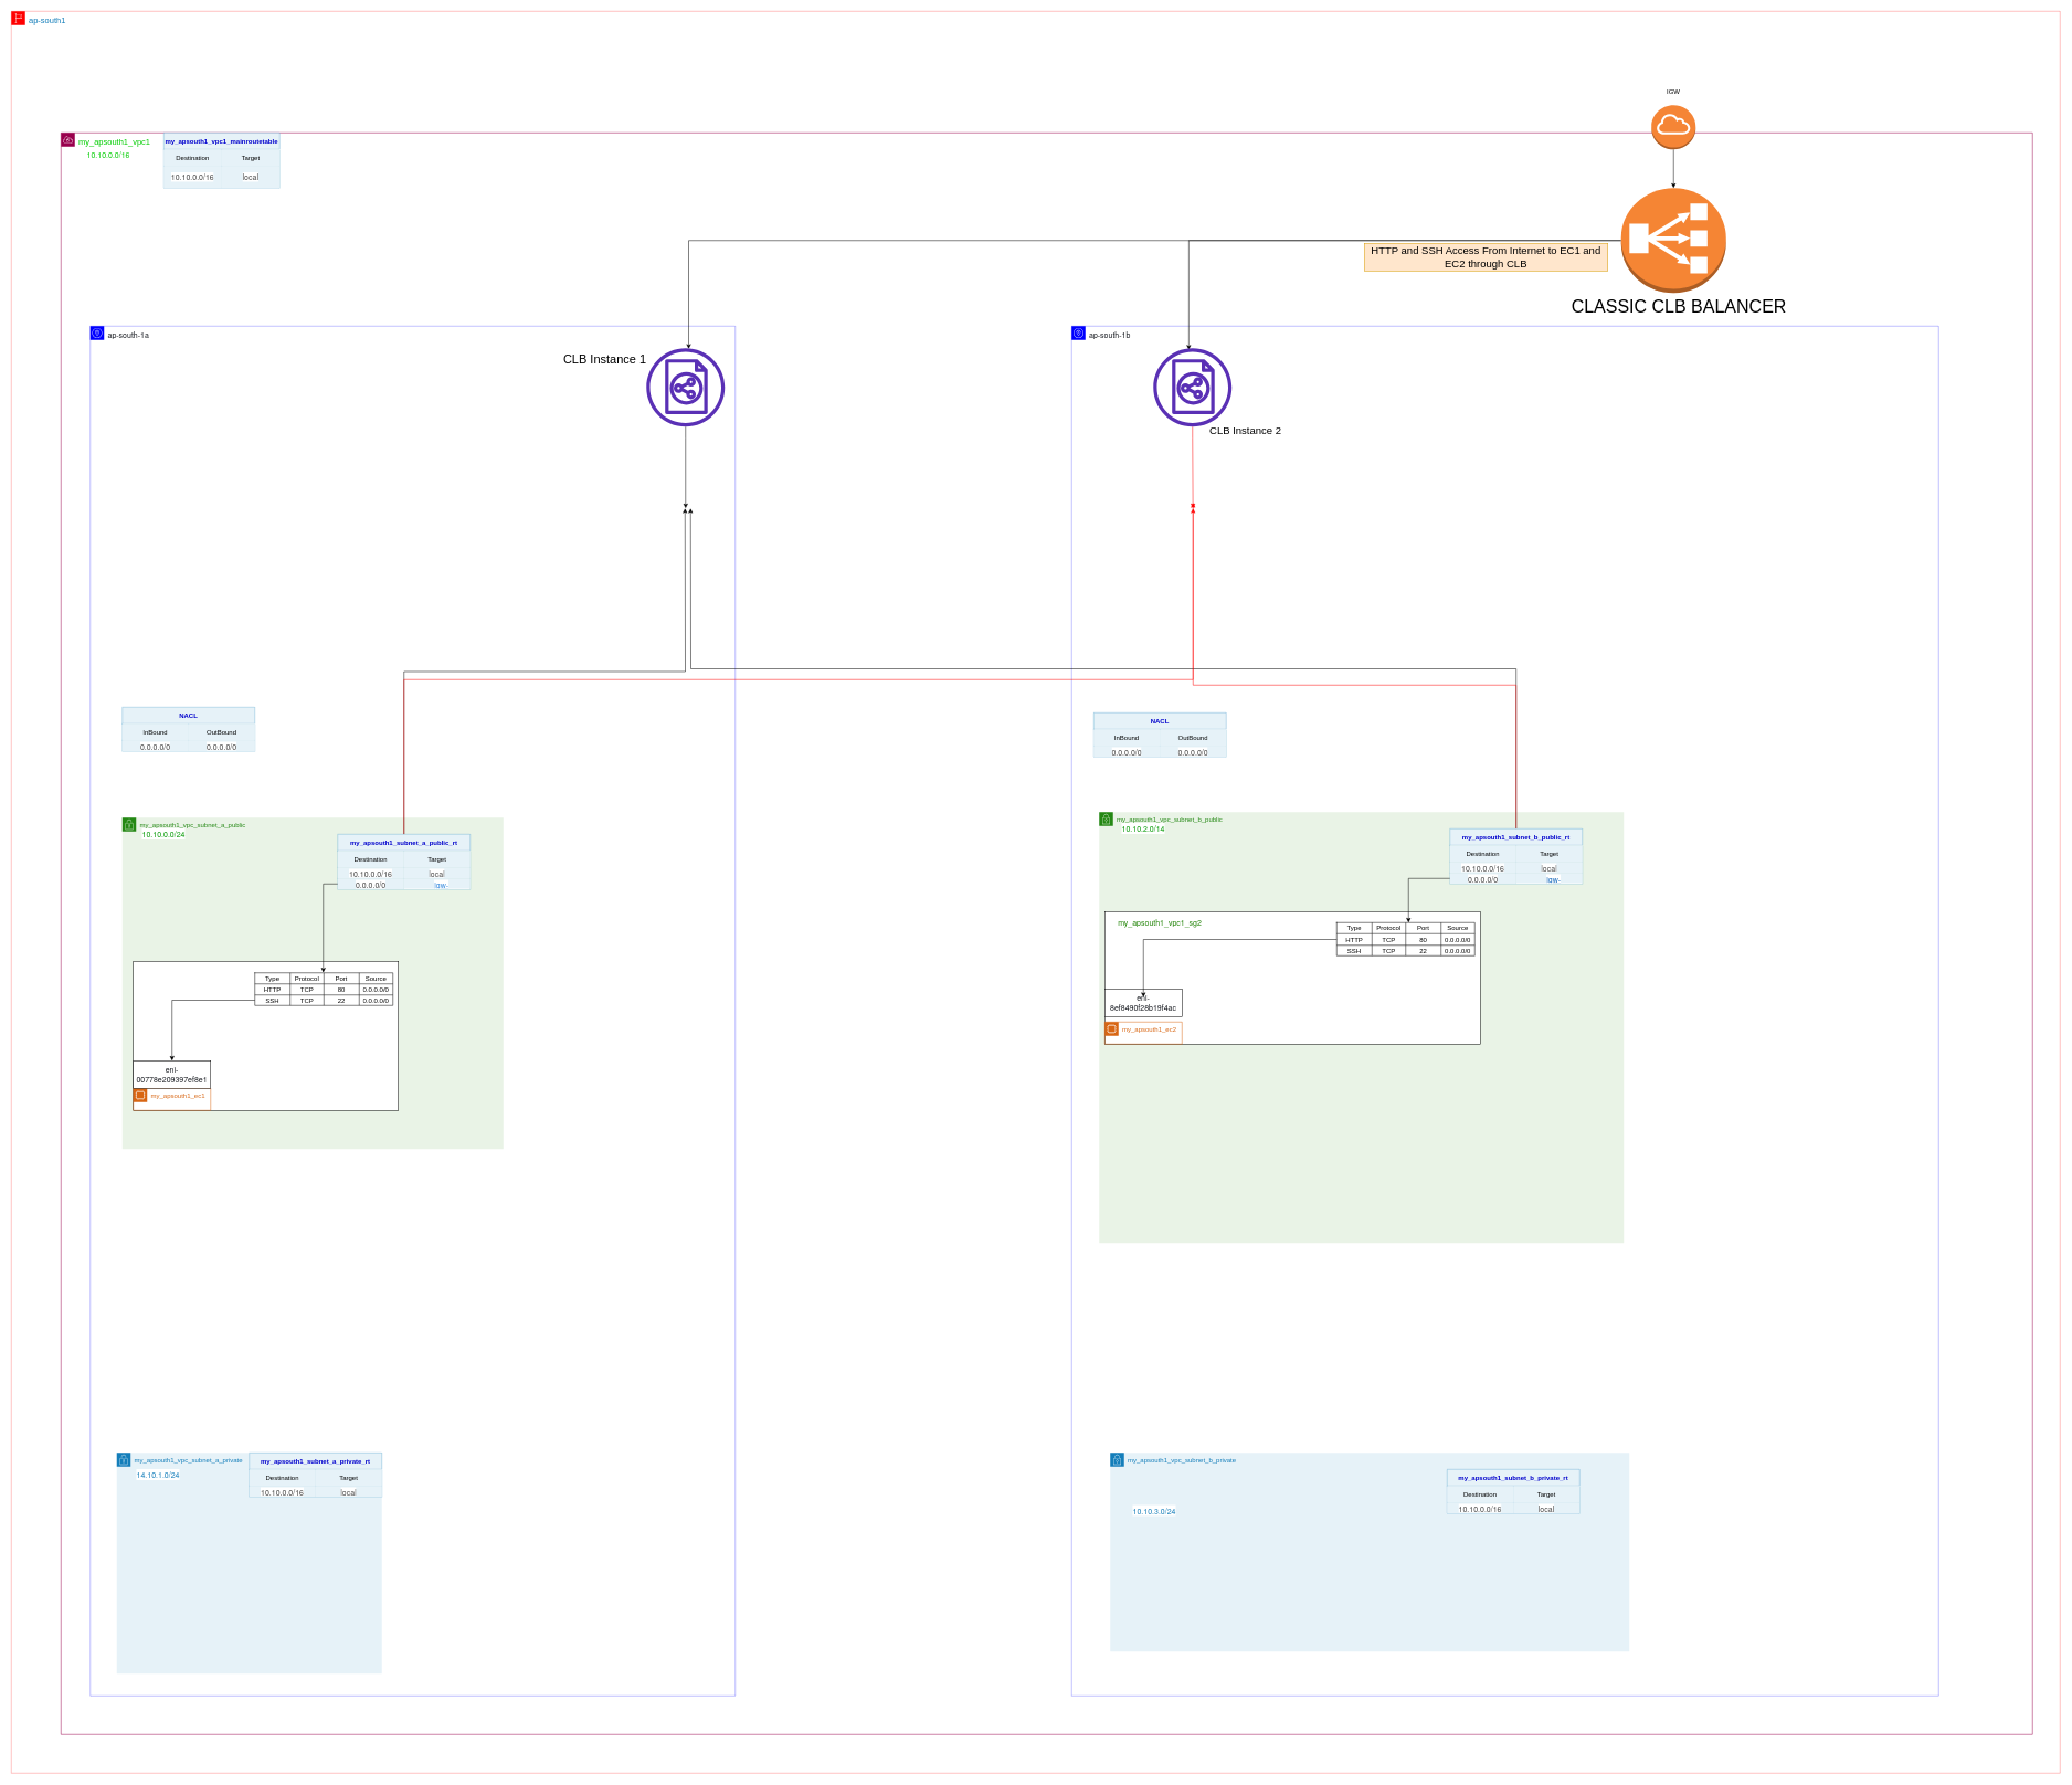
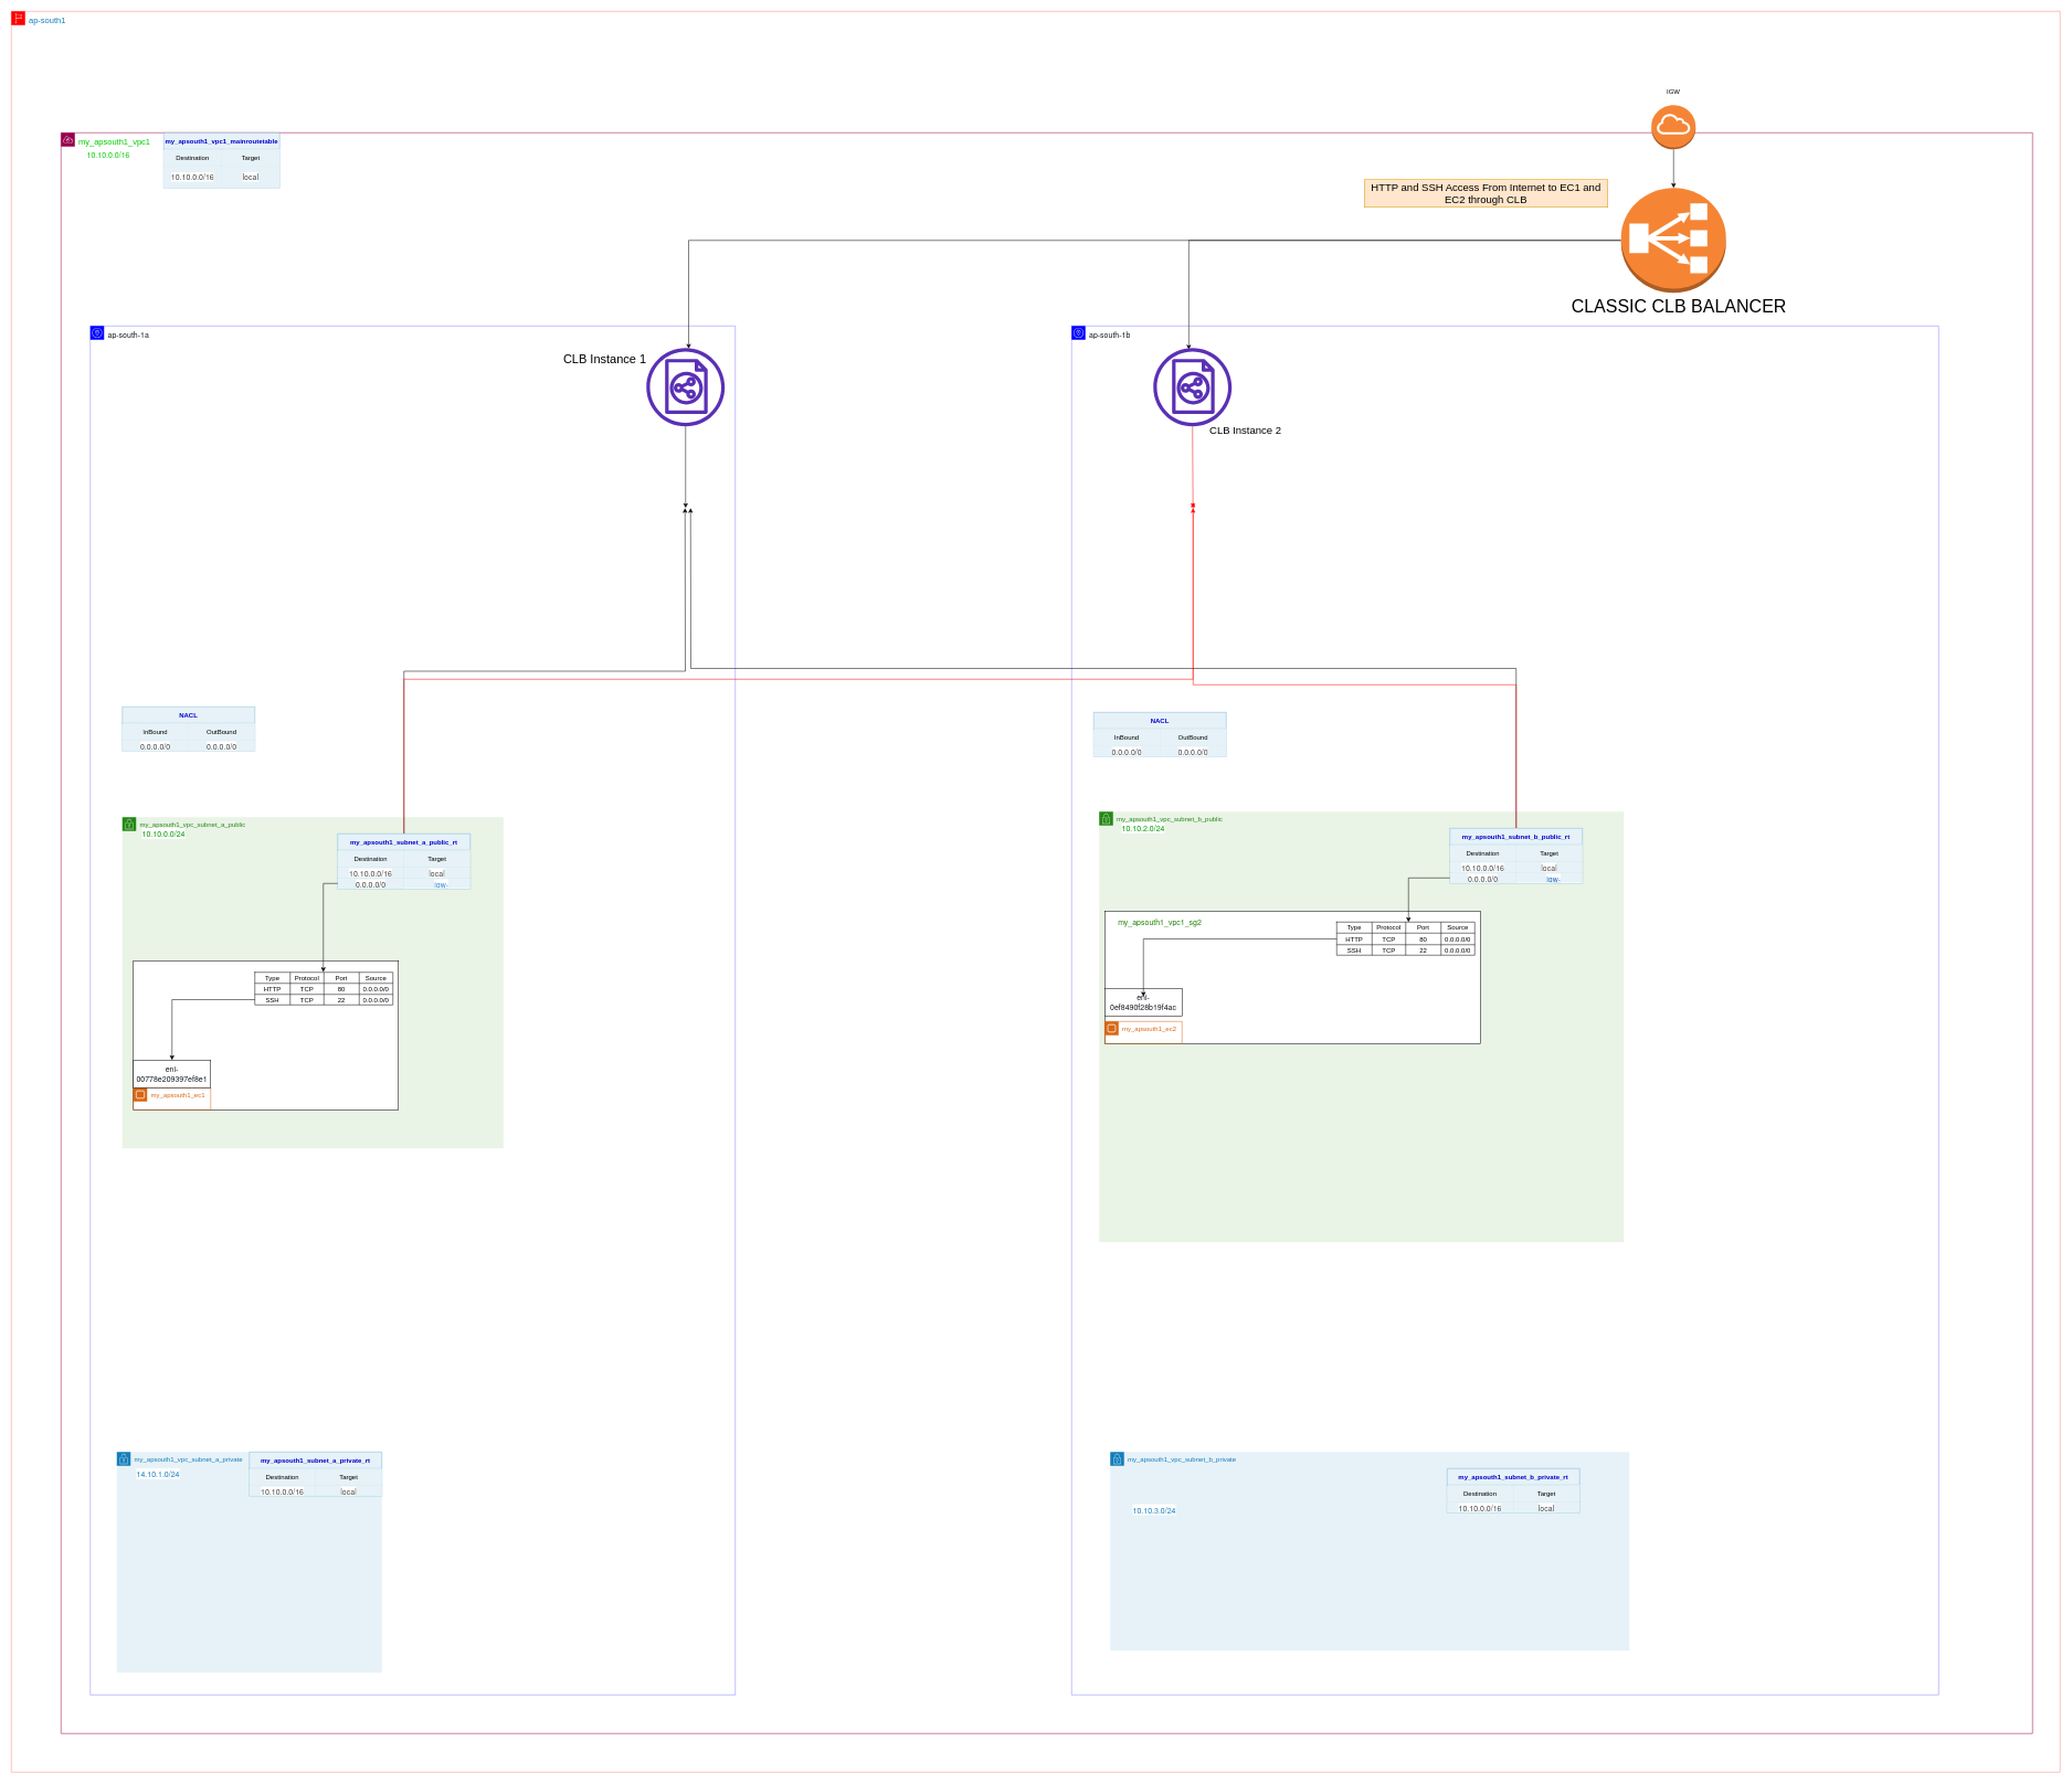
- <mxCell id="122" value="&lt;font style=&quot;font-size: 19px&quot;&gt;HTTP and SSH Access From Internet to EC1 and EC2 through CLB&lt;/font&gt;" style="text;html=1;strokeColor=#d79b00;fillColor=#ffe6cc;align=center;verticalAlign=middle;whiteSpace=wrap;rounded=0;" parent="1" vertex="1"><mxGeometry x="2470" y="440" width="441" height="50" as="geometry" /></mxCell>
+ <mxCell id="122" value="&lt;font style=&quot;font-size: 19px&quot;&gt;HTTP and SSH Access From Internet to EC1 and EC2 through CLB&lt;/font&gt;" style="text;html=1;strokeColor=#d79b00;fillColor=#ffe6cc;align=center;verticalAlign=middle;whiteSpace=wrap;rounded=0;" parent="1" vertex="1"><mxGeometry x="2470" y="325" width="441" height="50" as="geometry" /></mxCell>
- <mxCell id="15" value="&lt;span style=&quot;font-family: &amp;#34;amazon ember&amp;#34; , &amp;#34;helvetica neue&amp;#34; , &amp;#34;roboto&amp;#34; , &amp;#34;arial&amp;#34; , sans-serif ; font-size: 14px ; background-color: rgb(255 , 255 , 255)&quot;&gt;&lt;font color=&quot;#009900&quot;&gt;10.10.2.0/14&lt;/font&gt;&lt;/span&gt;" style="text;html=1;strokeColor=none;fillColor=none;align=center;verticalAlign=middle;whiteSpace=wrap;rounded=0;dashed=1;dashPattern=1 1;fontColor=#0000CC;" parent="1" vertex="1"><mxGeometry x="2050" y="1490" width="40" height="20" as="geometry" /></mxCell>
+ <mxCell id="15" value="&lt;span style=&quot;font-family: &amp;#34;amazon ember&amp;#34; , &amp;#34;helvetica neue&amp;#34; , &amp;#34;roboto&amp;#34; , &amp;#34;arial&amp;#34; , sans-serif ; font-size: 14px ; background-color: rgb(255 , 255 , 255)&quot;&gt;&lt;font color=&quot;#009900&quot;&gt;10.10.2.0/24&lt;/font&gt;&lt;/span&gt;" style="text;html=1;strokeColor=none;fillColor=none;align=center;verticalAlign=middle;whiteSpace=wrap;rounded=0;dashed=1;dashPattern=1 1;fontColor=#0000CC;" parent="1" vertex="1"><mxGeometry x="2050" y="1490" width="40" height="20" as="geometry" /></mxCell>
- <mxCell id="116" value="&lt;span style=&quot;color: rgb(22 , 25 , 31) ; font-family: &amp;#34;amazon ember&amp;#34; , &amp;#34;helvetica neue&amp;#34; , &amp;#34;roboto&amp;#34; , &amp;#34;arial&amp;#34; , sans-serif ; font-size: 14px ; text-align: left ; background-color: rgb(255 , 255 , 255)&quot;&gt;eni-8ef8490f28b19f4ac&lt;/span&gt;" style="text;html=1;strokeColor=none;fillColor=none;align=center;verticalAlign=middle;whiteSpace=wrap;rounded=0;" parent="1" vertex="1"><mxGeometry x="2000" y="1805" width="140" height="20" as="geometry" /></mxCell>
+ <mxCell id="116" value="&lt;span style=&quot;color: rgb(22 , 25 , 31) ; font-family: &amp;#34;amazon ember&amp;#34; , &amp;#34;helvetica neue&amp;#34; , &amp;#34;roboto&amp;#34; , &amp;#34;arial&amp;#34; , sans-serif ; font-size: 14px ; text-align: left ; background-color: rgb(255 , 255 , 255)&quot;&gt;eni-0ef8490f28b19f4ac&lt;/span&gt;" style="text;html=1;strokeColor=none;fillColor=none;align=center;verticalAlign=middle;whiteSpace=wrap;rounded=0;" parent="1" vertex="1"><mxGeometry x="2000" y="1805" width="140" height="20" as="geometry" /></mxCell>
